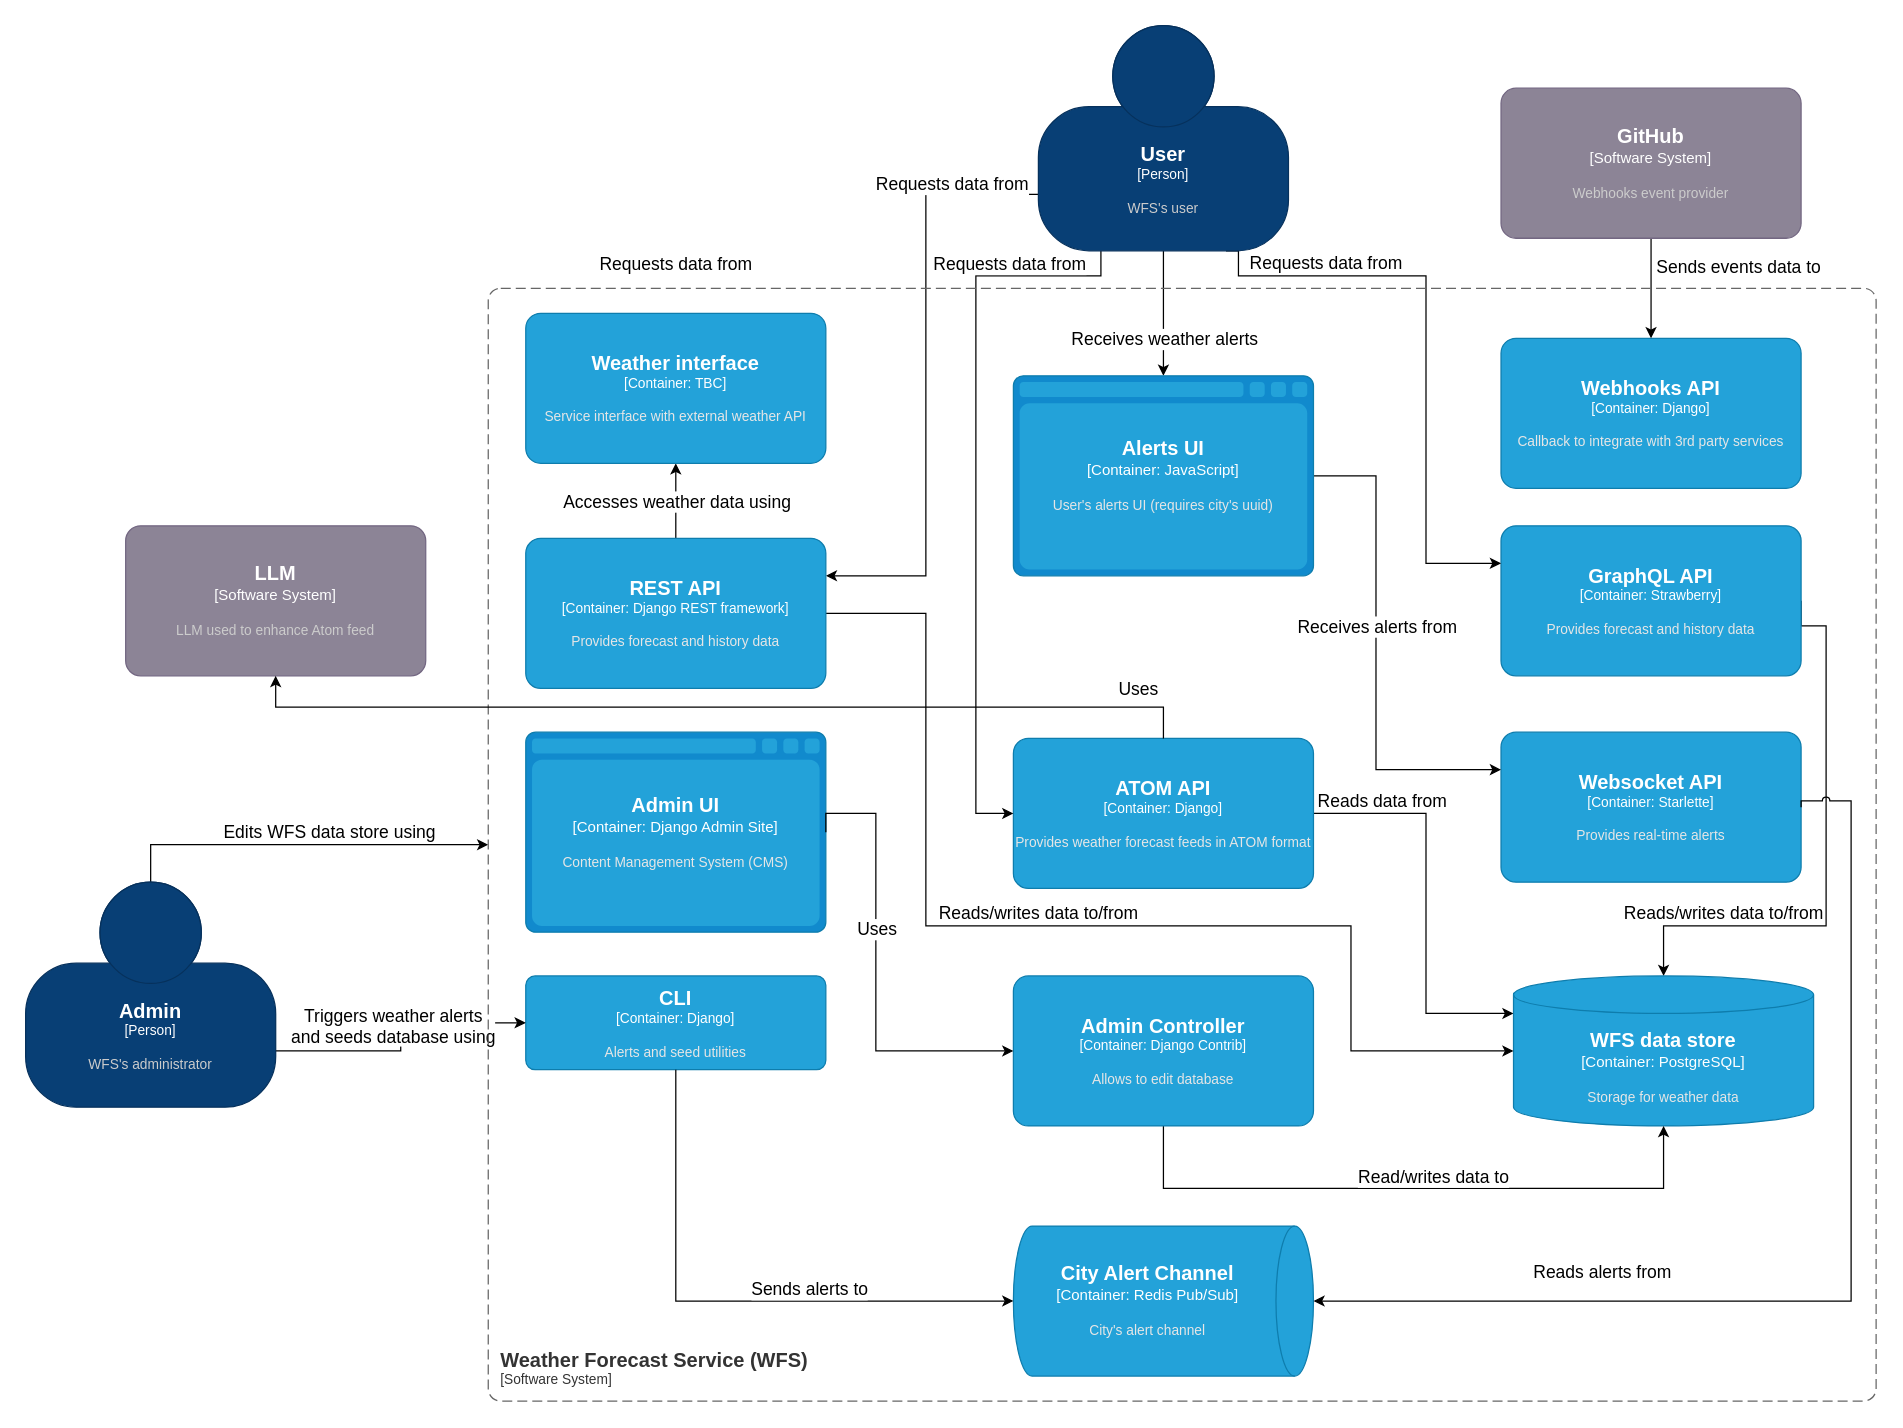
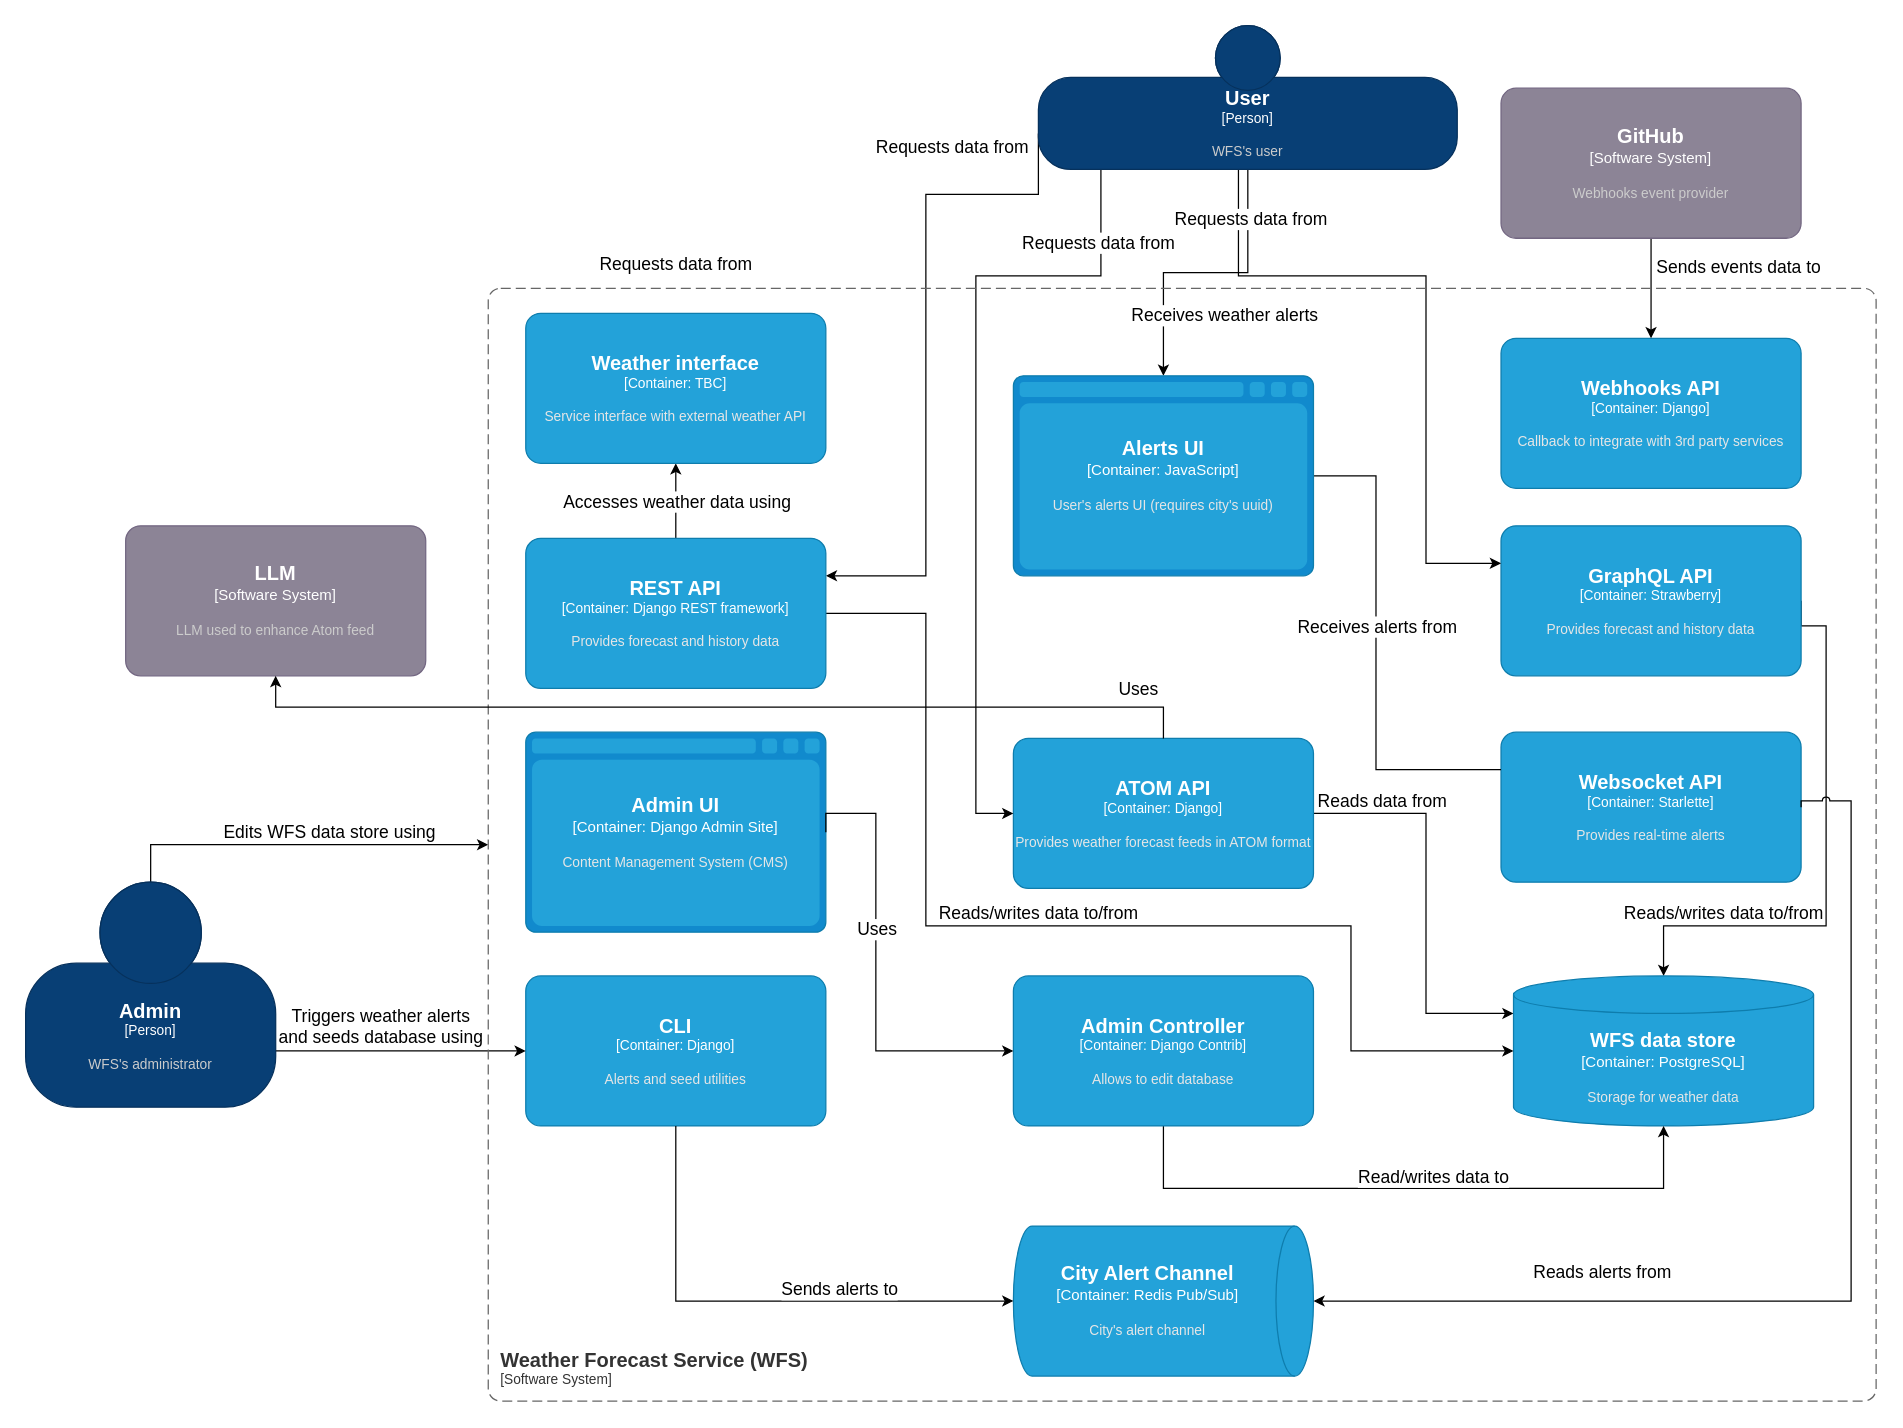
- <mxCell id="19" value="&lt;font style=&quot;font-size: 16px&quot;&gt;&lt;b&gt;User&lt;/b&gt;&lt;/font&gt;&lt;div&gt;[Person]&lt;/div&gt;&lt;br&gt;&lt;div&gt;&lt;font style=&quot;font-size: 11px&quot;&gt;&lt;font color=&quot;#cccccc&quot;&gt;WFS's user&lt;/font&gt;&lt;/div&gt;" style="html=1;fontSize=11;dashed=0;whiteSpace=wrap;fillColor=#083F75;strokeColor=#06315C;fontColor=#ffffff;shape=mxgraph.c4.person2;align=center;metaEdit=1;points=[[0.5,0,0],[1,0.5,0],[1,0.75,0],[0.75,1,0],[0.5,1,0],[0.25,1,0],[0,0.75,0],[0,0.5,0]];resizable=0;" vertex="1" parent="1"><mxGeometry x="830" width="200" height="180" as="geometry" y="20" /></mxCell>
+ <mxCell id="19" value="&lt;font style=&quot;font-size: 16px&quot;&gt;&lt;b&gt;User&lt;/b&gt;&lt;/font&gt;&lt;div&gt;[Person]&lt;/div&gt;&lt;br&gt;&lt;div&gt;&lt;font style=&quot;font-size: 11px&quot;&gt;&lt;font color=&quot;#cccccc&quot;&gt;WFS's user&lt;/font&gt;&lt;/div&gt;" style="html=1;fontSize=11;dashed=0;whiteSpace=wrap;fillColor=#083F75;strokeColor=#06315C;fontColor=#ffffff;shape=mxgraph.c4.person2;align=center;metaEdit=1;points=[[0.5,0,0],[1,0.5,0],[1,0.75,0],[0.75,1,0],[0.5,1,0],[0.25,1,0],[0,0.75,0],[0,0.5,0]];resizable=0;" vertex="1" parent="1"><mxGeometry x="830" y="20" width="335" height="115" as="geometry" /></mxCell>
- <mxCell id="9" style="edgeStyle=orthogonalEdgeStyle;rounded=0;orthogonalLoop=1;jettySize=auto;html=1;exitX=1;exitY=0.5;exitDx=0;exitDy=0;exitPerimeter=0;entryX=0;entryY=0.25;entryDx=0;entryDy=0;entryPerimeter=0;" edge="1" parent="1" source="32" target="4"><mxGeometry relative="1" as="geometry"><mxPoint x="1060" y="490" as="sourcePoint" /><mxPoint x="1060" y="600" as="targetPoint" /><Array as="points"><mxPoint x="1100" y="380" /><mxPoint x="1100" y="615" /></Array></mxGeometry></mxCell>
+ <mxCell id="9" style="edgeStyle=orthogonalEdgeStyle;rounded=0;orthogonalLoop=1;jettySize=auto;html=1;exitX=1;exitY=0.5;exitDx=0;exitDy=0;exitPerimeter=0;entryX=0;entryY=0.25;entryDx=0;entryDy=0;entryPerimeter=0;endArrow=none;" edge="1" parent="1" source="32" target="4"><mxGeometry relative="1" as="geometry"><mxPoint x="1060" y="490" as="sourcePoint" /><mxPoint x="1060" y="600" as="targetPoint" /><Array as="points"><mxPoint x="1100" y="380" /><mxPoint x="1100" y="615" /></Array></mxGeometry></mxCell>
- <mxCell id="20" value="&lt;font style=&quot;font-size: 16px&quot;&gt;&lt;b&gt;CLI&lt;/b&gt;&lt;/font&gt;&lt;div&gt;[Container: Django]&lt;/div&gt;&lt;br&gt;&lt;div&gt;&lt;font style=&quot;font-size: 11px&quot;&gt;&lt;font color=&quot;#E6E6E6&quot;&gt;Alerts and seed utilities&lt;/font&gt;&lt;/div&gt;" style="rounded=1;whiteSpace=wrap;html=1;fontSize=11;labelBackgroundColor=none;fillColor=#23A2D9;fontColor=#ffffff;align=center;arcSize=10;strokeColor=#0E7DAD;metaEdit=1;resizable=0;points=[[0.25,0,0],[0.5,0,0],[0.75,0,0],[1,0.25,0],[1,0.5,0],[1,0.75,0],[0.75,1,0],[0.5,1,0],[0.25,1,0],[0,0.75,0],[0,0.5,0],[0,0.25,0]];" vertex="1" parent="1"><mxGeometry x="420" y="780" width="240" height="75" as="geometry" /></mxCell>
+ <mxCell id="20" value="&lt;font style=&quot;font-size: 16px&quot;&gt;&lt;b&gt;CLI&lt;/b&gt;&lt;/font&gt;&lt;div&gt;[Container: Django]&lt;/div&gt;&lt;br&gt;&lt;div&gt;&lt;font style=&quot;font-size: 11px&quot;&gt;&lt;font color=&quot;#E6E6E6&quot;&gt;Alerts and seed utilities&lt;/font&gt;&lt;/div&gt;" style="rounded=1;whiteSpace=wrap;html=1;fontSize=11;labelBackgroundColor=none;fillColor=#23A2D9;fontColor=#ffffff;align=center;arcSize=10;strokeColor=#0E7DAD;metaEdit=1;resizable=0;points=[[0.25,0,0],[0.5,0,0],[0.75,0,0],[1,0.25,0],[1,0.5,0],[1,0.75,0],[0.75,1,0],[0.5,1,0],[0.25,1,0],[0,0.75,0],[0,0.5,0],[0,0.25,0]];" vertex="1" parent="1"><mxGeometry x="420" y="780" width="240" height="120" as="geometry" /></mxCell>
